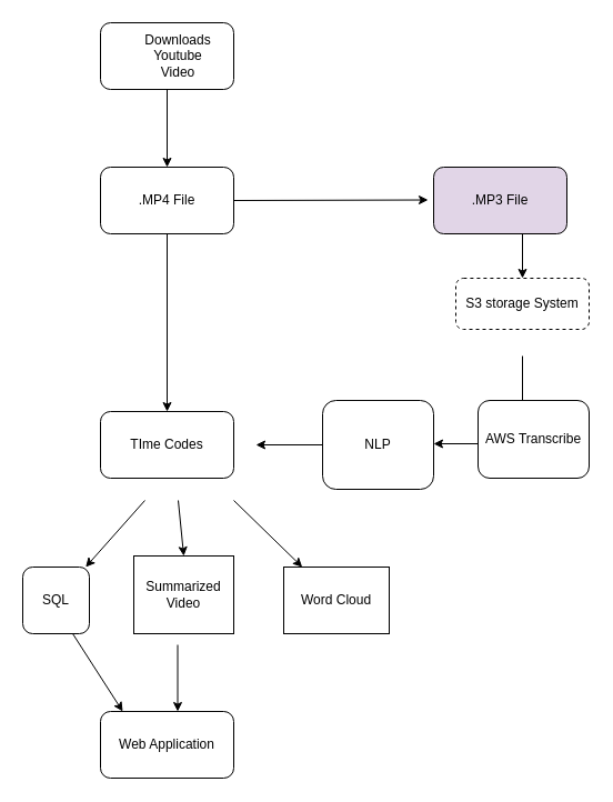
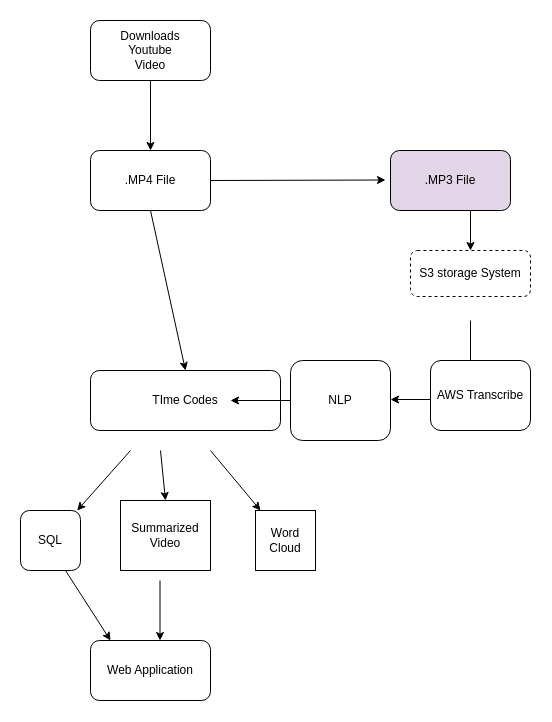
- <mxCell id="25" value="&lt;div&gt;Downloads&lt;/div&gt;&lt;div&gt;Youtube Video&lt;br&gt;&lt;/div&gt;" style="text;html=1;strokeColor=none;fillColor=none;align=center;verticalAlign=middle;whiteSpace=wrap;rounded=0;" vertex="1" parent="1"><mxGeometry x="140" y="40" width="40" height="20" as="geometry" /></mxCell>
+ <mxCell id="25" value="&lt;div&gt;Downloads&lt;/div&gt;&lt;div&gt;Youtube Video&lt;br&gt;&lt;/div&gt;" style="text;html=1;strokeColor=none;fillColor=none;align=center;verticalAlign=middle;whiteSpace=wrap;rounded=0;" vertex="1" parent="1"><mxGeometry x="130" y="40" width="40" height="20" as="geometry" /></mxCell>
- <mxCell id="6" value="TIme Codes" style="rounded=1;whiteSpace=wrap;html=1;" vertex="1" parent="1"><mxGeometry x="90" y="370" width="120" height="60" as="geometry" /></mxCell>
+ <mxCell id="6" value="TIme Codes" style="rounded=1;whiteSpace=wrap;html=1;" vertex="1" parent="1"><mxGeometry x="90" y="370" width="190" height="60" as="geometry" /></mxCell>
- <mxCell id="14" value="Word Cloud" style="whiteSpace=wrap;html=1;aspect=fixed;" vertex="1" parent="1"><mxGeometry x="255" y="510" width="95" height="60" as="geometry" /></mxCell>
+ <mxCell id="14" value="Word Cloud" style="whiteSpace=wrap;html=1;aspect=fixed;" vertex="1" parent="1"><mxGeometry x="255" y="510" width="60" height="60" as="geometry" /></mxCell>
